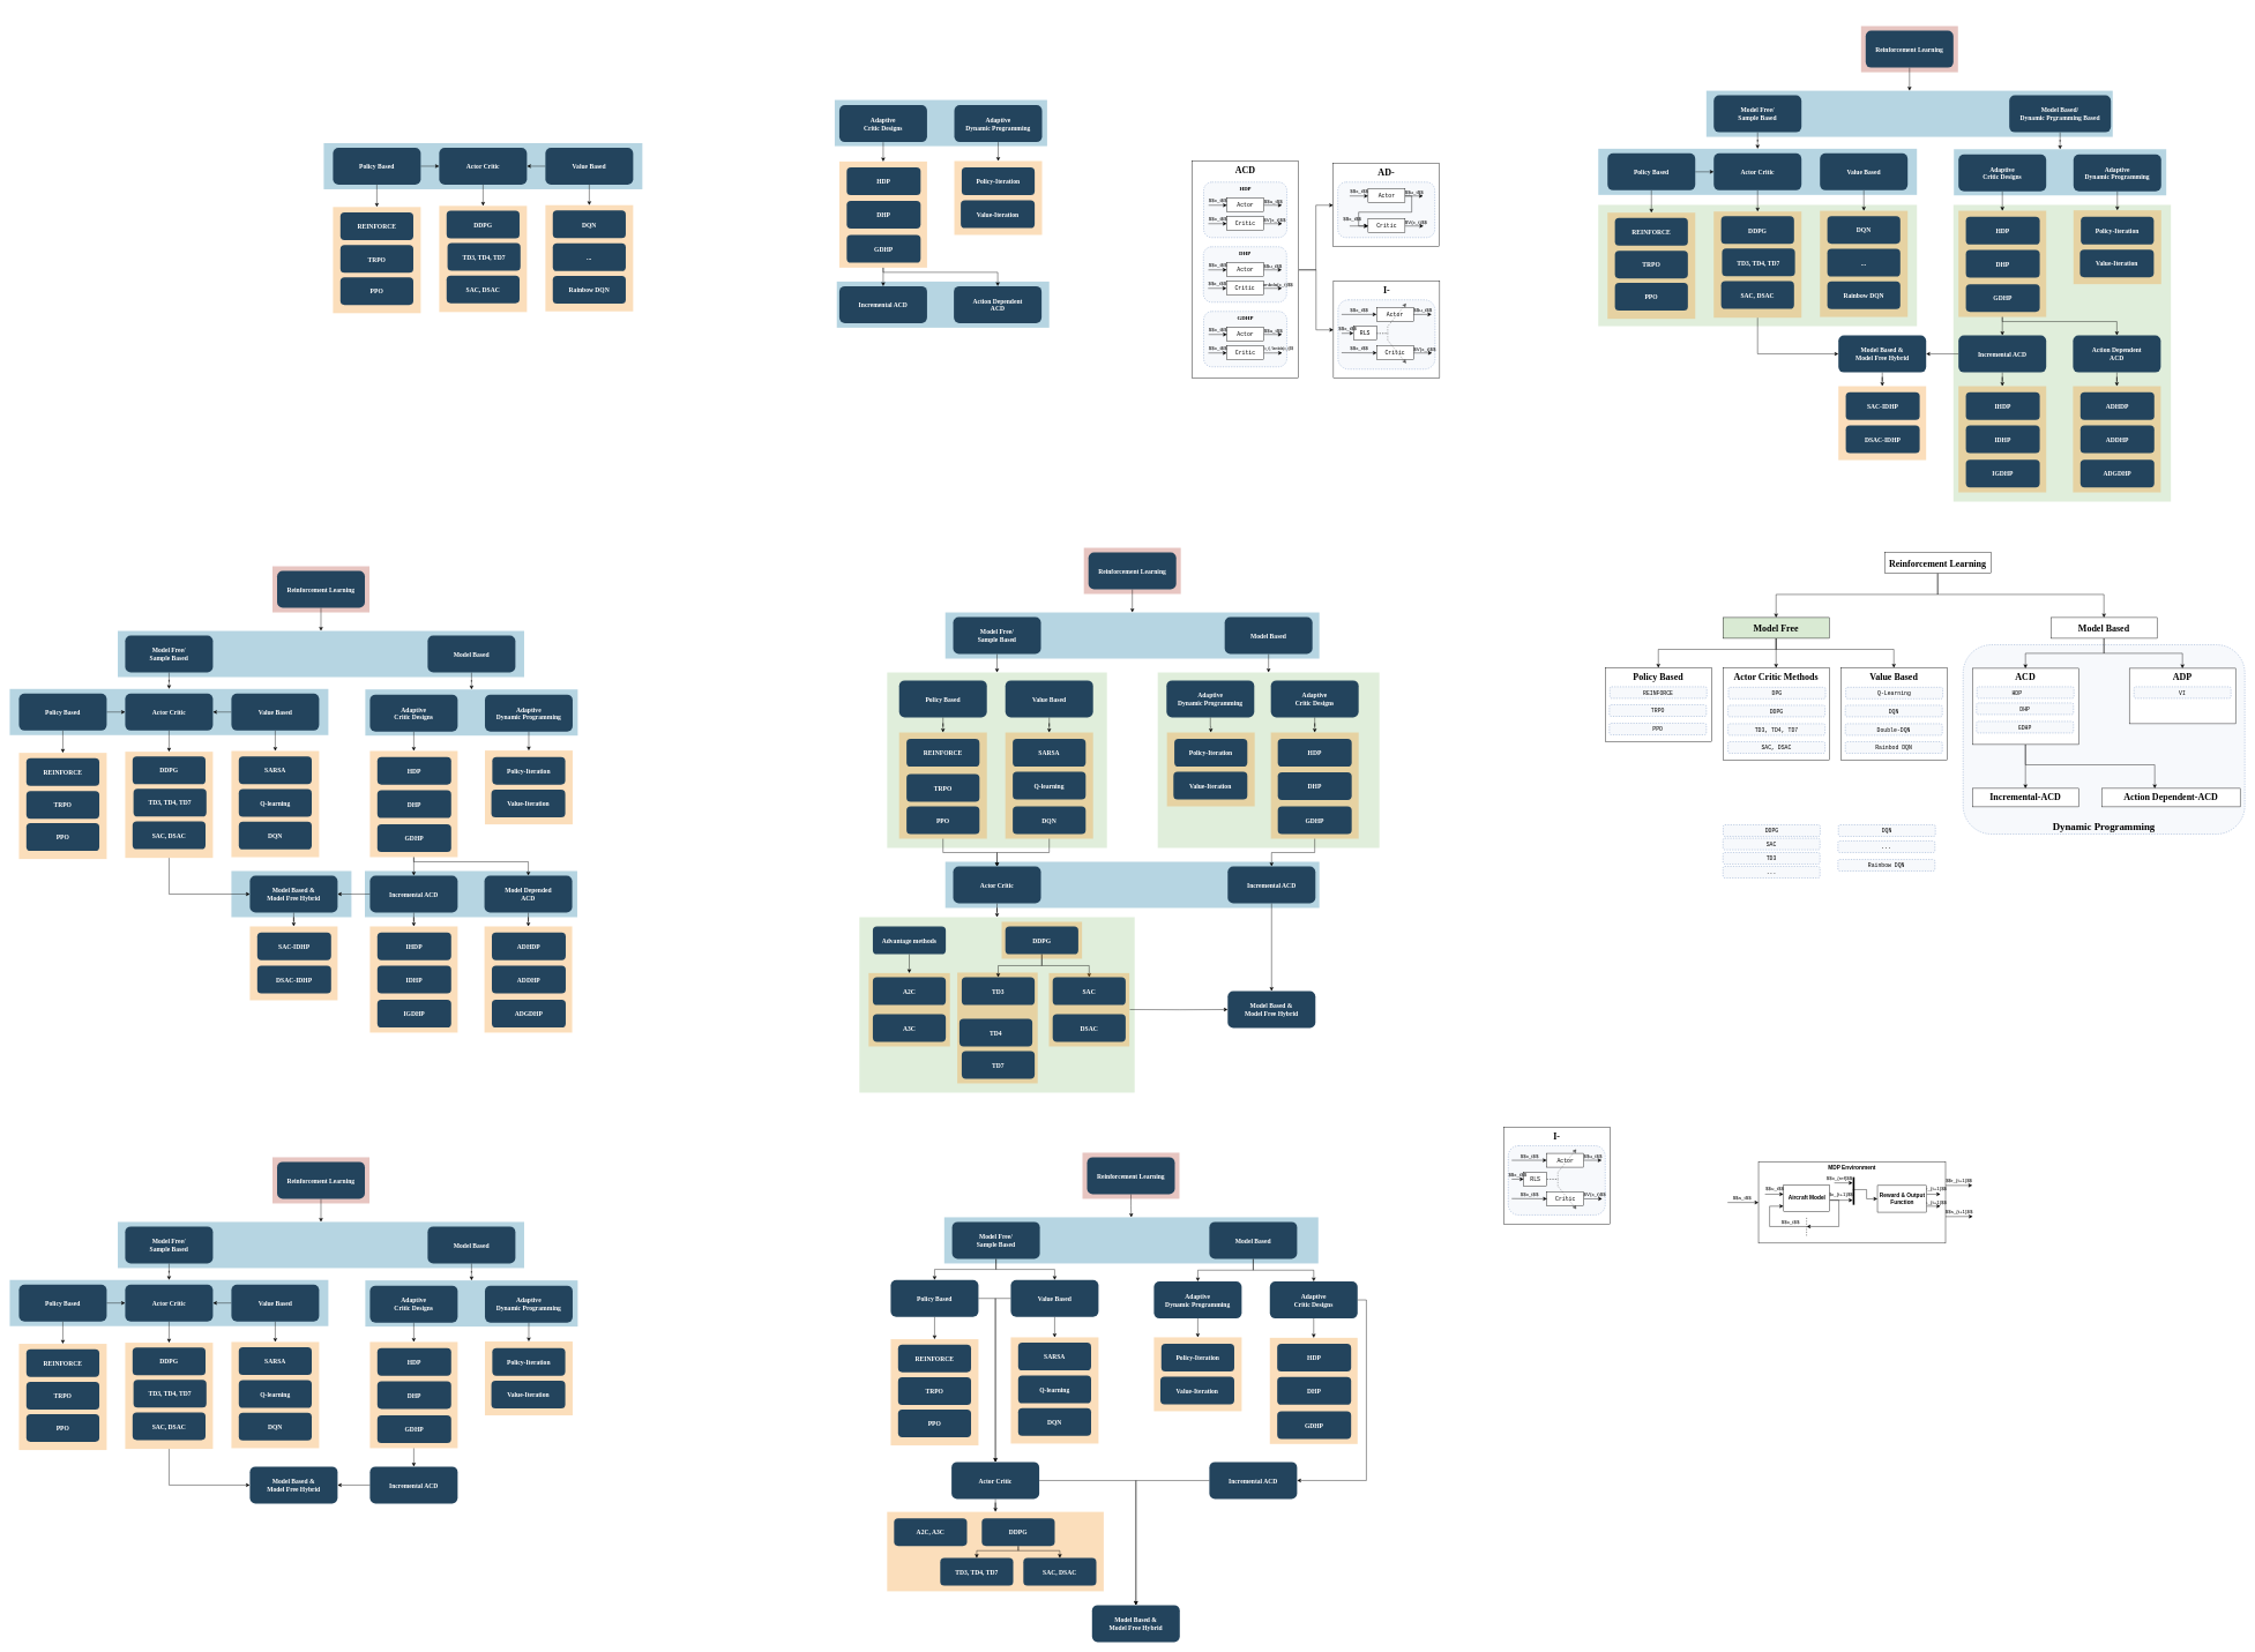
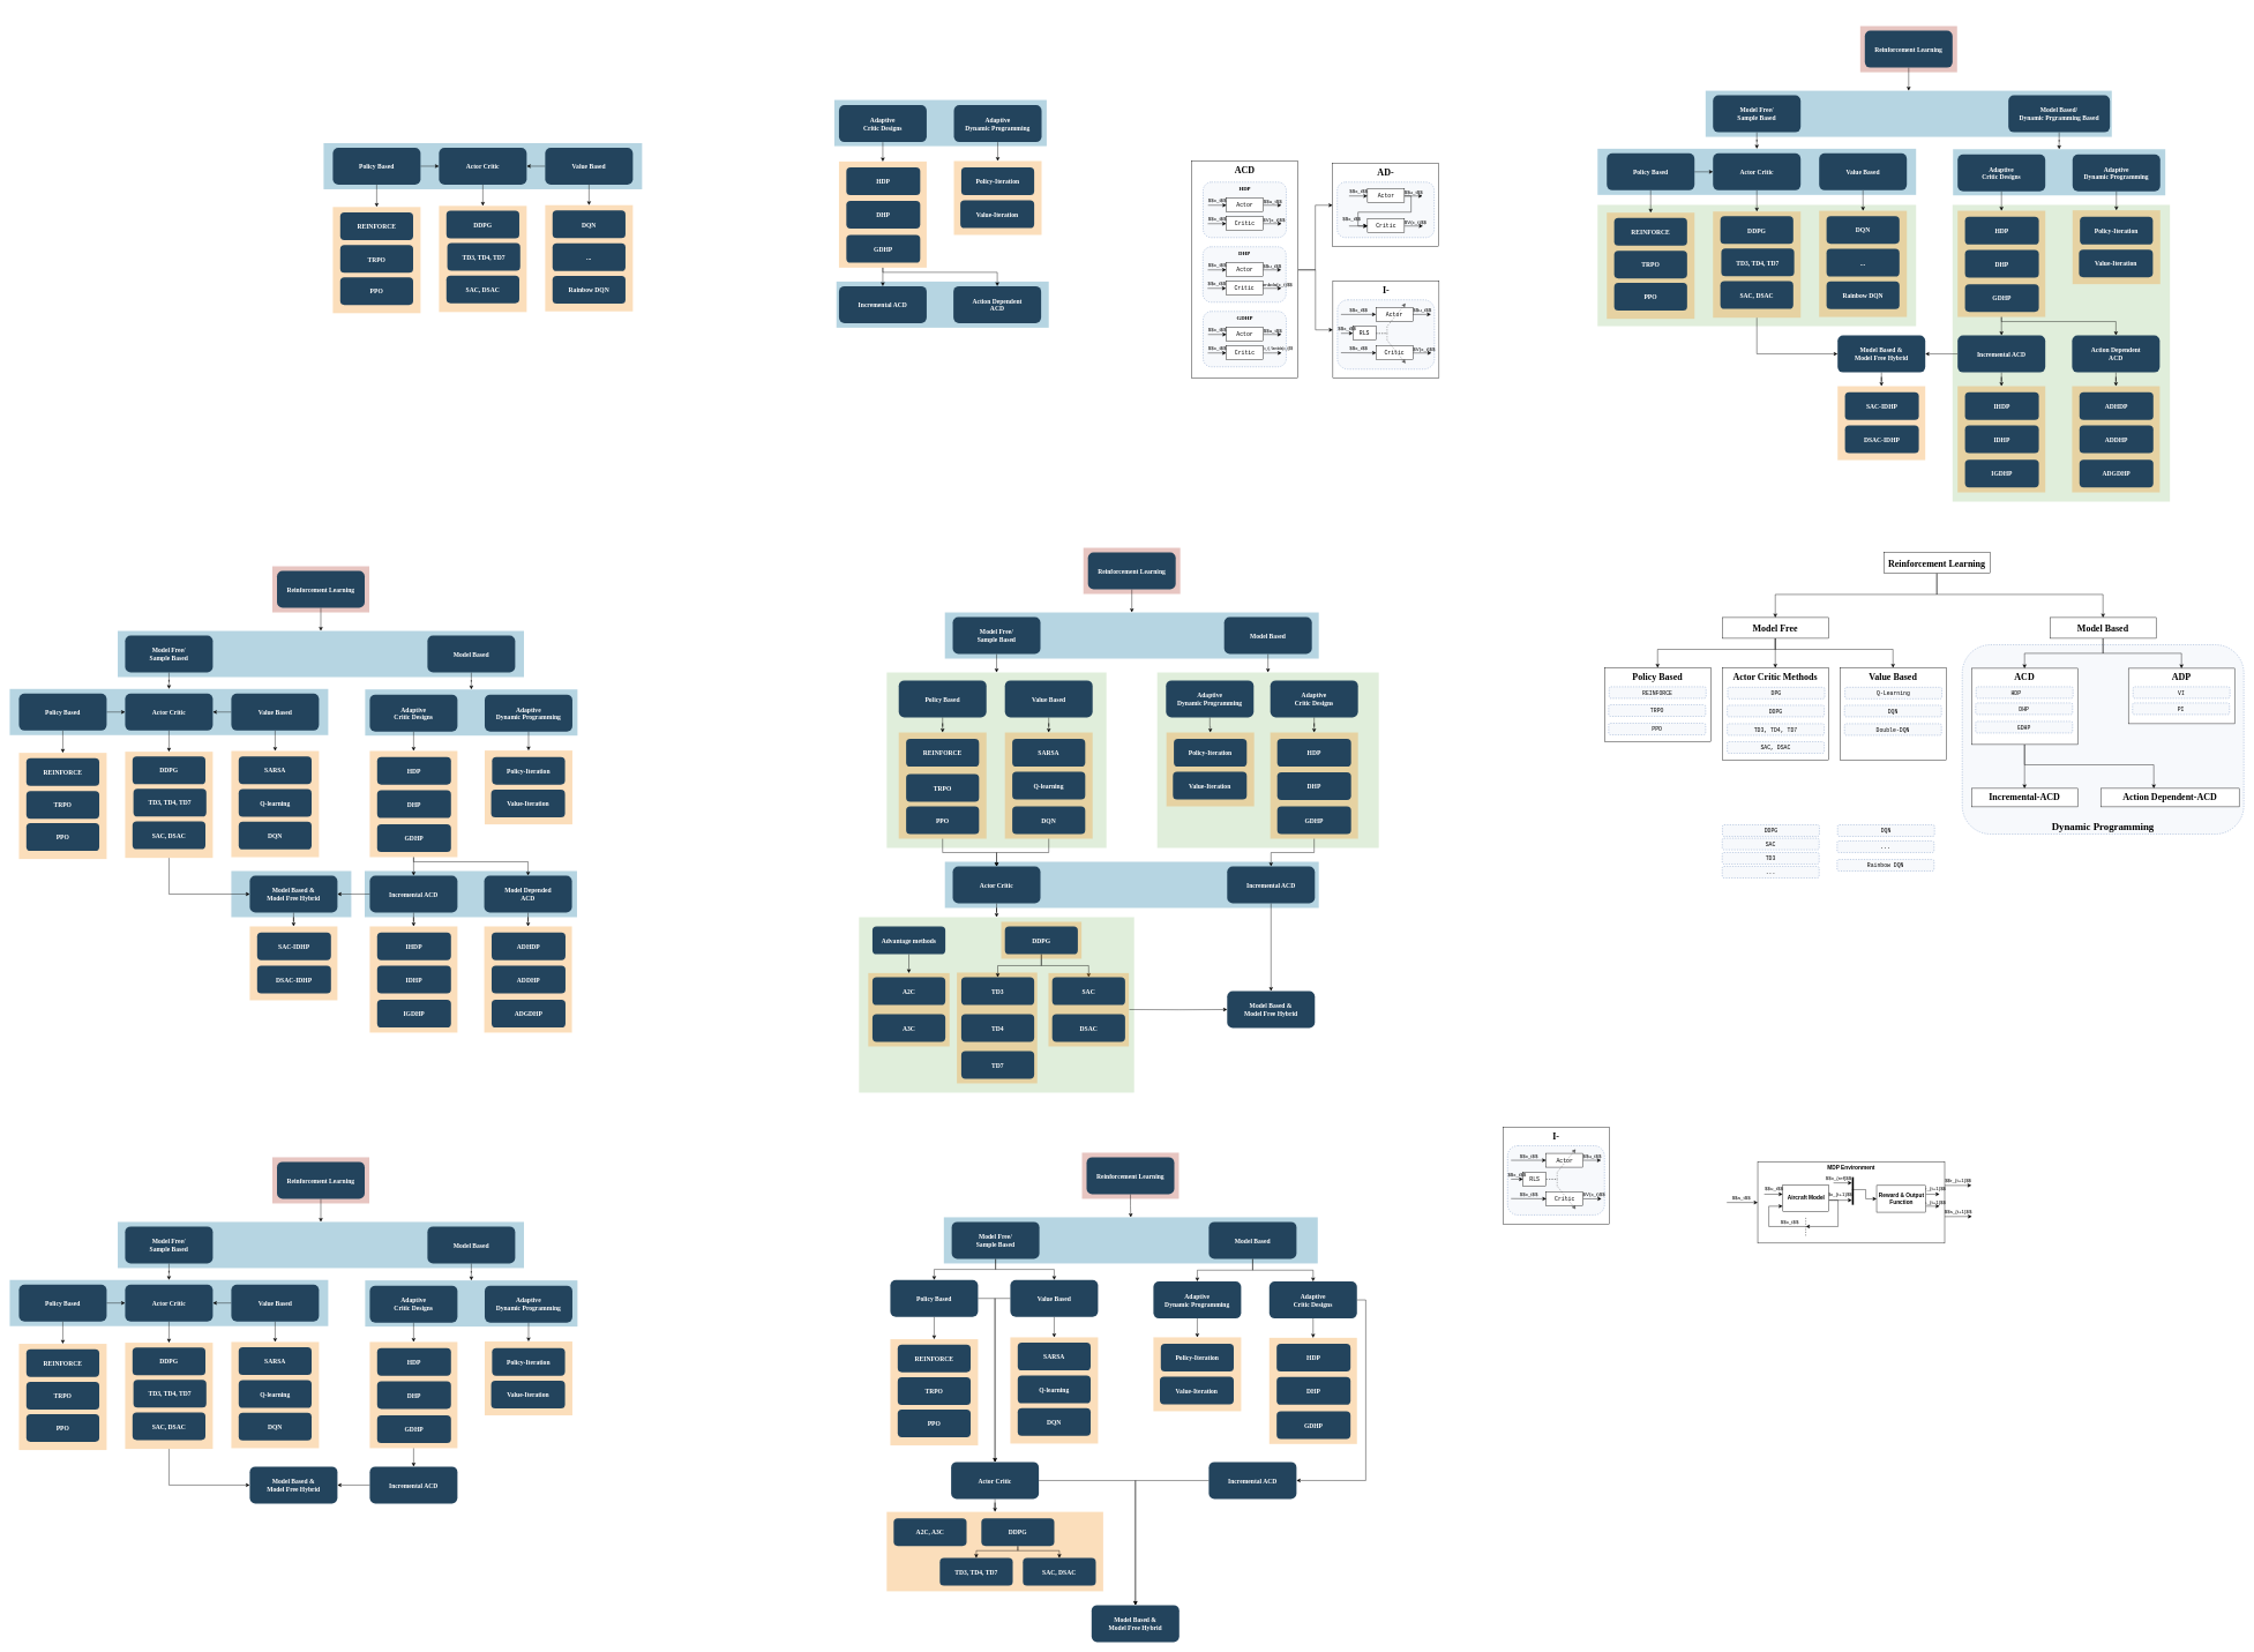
- <mxCell id="251" value="&lt;b&gt;&lt;font style=&quot;font-size: 20px;&quot; face=&quot;Times New Roman&quot;&gt;Model Free&lt;/font&gt;&lt;/b&gt;" style="rounded=0;whiteSpace=wrap;html=1;verticalAlign=middle;fillColor=#d9ead3;" parent="1" vertex="1"><mxGeometry x="3730" y="1337" width="230" height="45" as="geometry" /></mxCell>
+ <mxCell id="251" value="&lt;b&gt;&lt;font style=&quot;font-size: 20px;&quot; face=&quot;Times New Roman&quot;&gt;Model Free&lt;/font&gt;&lt;/b&gt;" style="rounded=0;whiteSpace=wrap;html=1;verticalAlign=middle;" parent="1" vertex="1"><mxGeometry x="3730" y="1337" width="230" height="45" as="geometry" /></mxCell>
+ <mxCell id="247" value="PI" style="rounded=1;whiteSpace=wrap;html=1;fillColor=#F7F9FC;strokeColor=#6c8ebf;horizontal=1;verticalAlign=top;dashed=1;fontFamily=Courier New;fontStyle=0" parent="1" vertex="1"><mxGeometry x="4619" y="1522" width="210" height="25" as="geometry" /></mxCell>
- <mxCell id="336" value="Rainbod DQN" style="rounded=1;whiteSpace=wrap;html=1;fillColor=#F7F9FC;strokeColor=#6c8ebf;horizontal=1;verticalAlign=top;dashed=1;fontFamily=Courier New;fontStyle=0" parent="1" vertex="1"><mxGeometry x="3995" y="1606" width="210" height="25" as="geometry" /></mxCell>
- <mxCell id="62" value="TD4" style="rounded=1;fillColor=#23445D;gradientColor=none;strokeColor=none;fontColor=#FFFFFF;fontStyle=1;fontFamily=Tahoma;fontSize=14" parent="1" vertex="1"><mxGeometry x="2076.5" y="2206" width="158" height="60" as="geometry" /></mxCell>
+ <mxCell id="62" value="TD4" style="rounded=1;fillColor=#23445D;gradientColor=none;strokeColor=none;fontColor=#FFFFFF;fontStyle=1;fontFamily=Tahoma;fontSize=14" parent="1" vertex="1"><mxGeometry x="2081.5" y="2196" width="158" height="60" as="geometry" /></mxCell>
